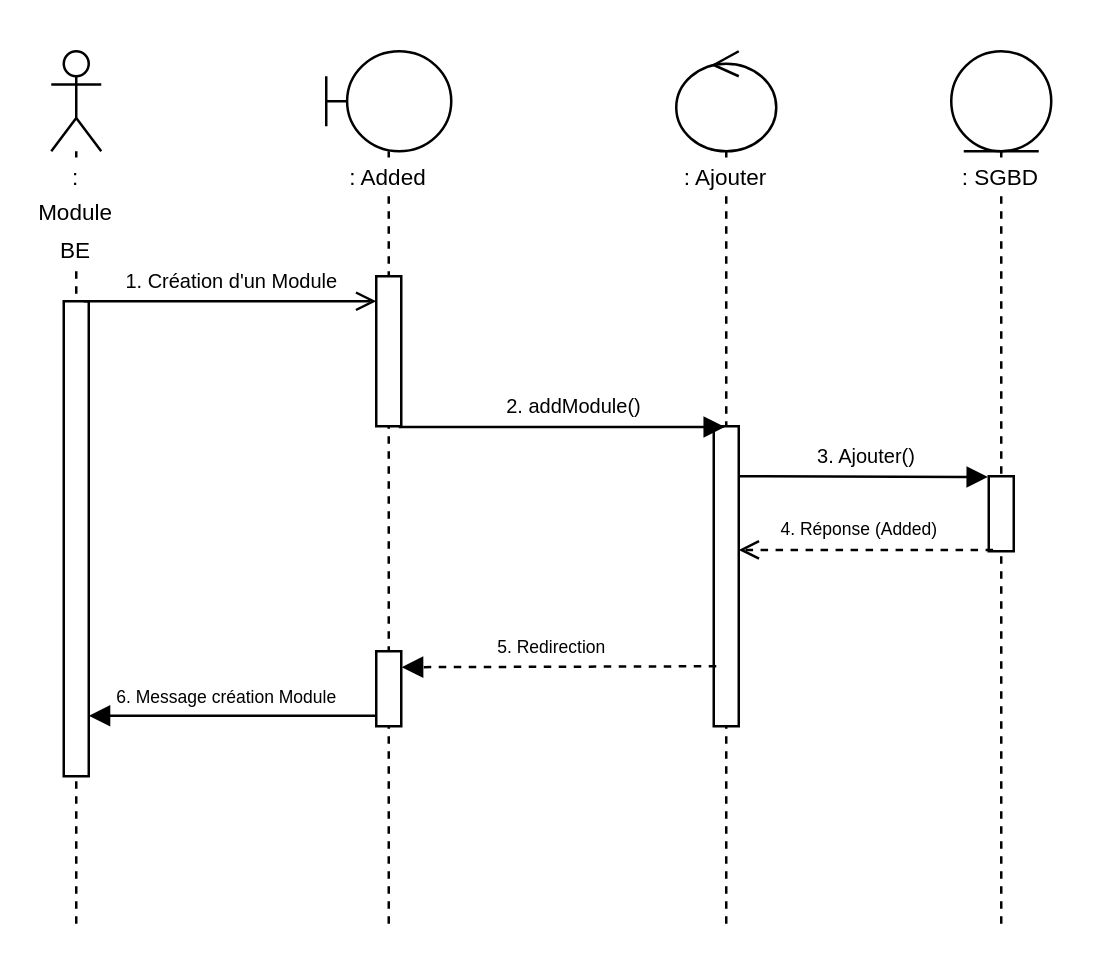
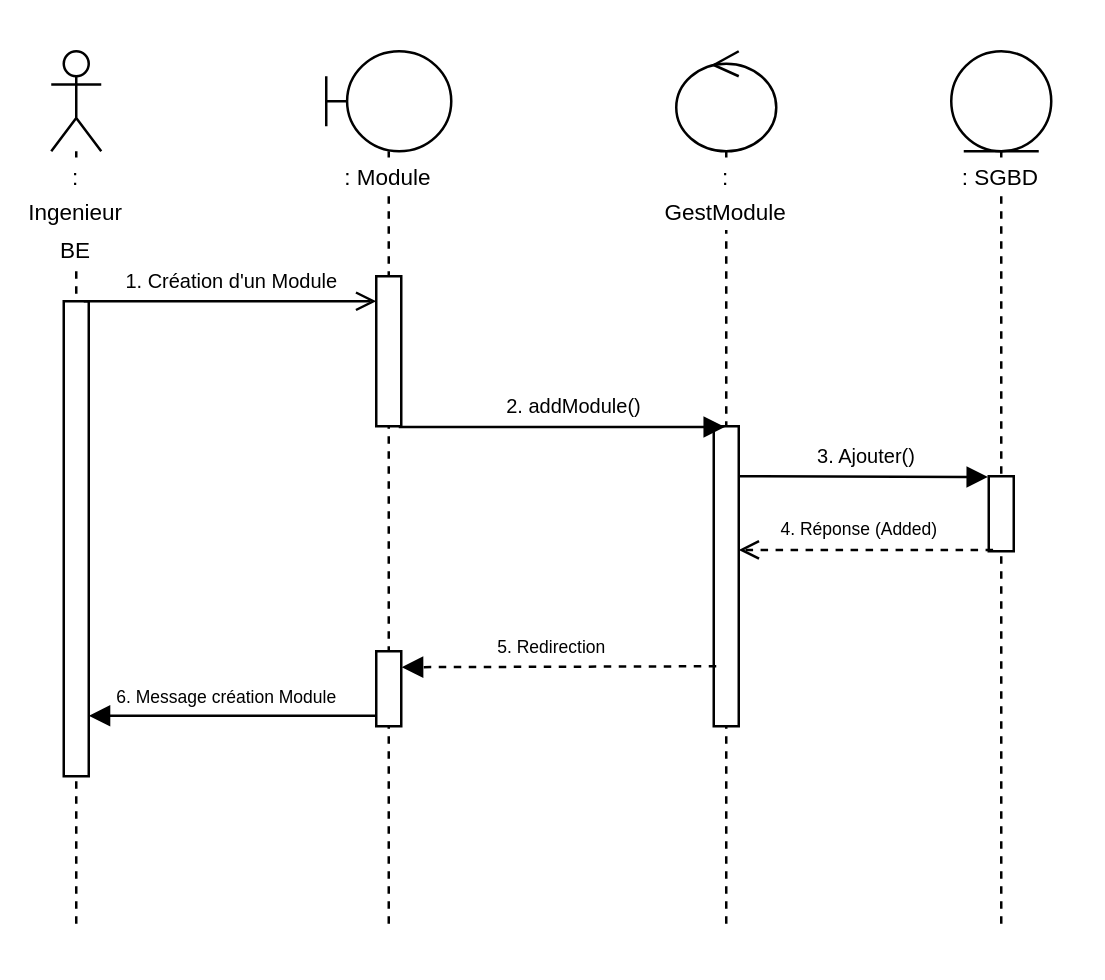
- <mxCell id="4" value="&lt;font style=&quot;font-size: 9px&quot;&gt;: Added&lt;/font&gt;" style="shape=umlLifeline;participant=umlBoundary;perimeter=lifelinePerimeter;whiteSpace=wrap;html=1;container=1;collapsible=0;recursiveResize=0;verticalAlign=top;spacingTop=36;labelBackgroundColor=#ffffff;outlineConnect=0;" parent="1" vertex="1"><mxGeometry x="130" y="20" width="50" height="350" as="geometry" /></mxCell>
+ <mxCell id="4" value="&lt;font style=&quot;font-size: 9px&quot;&gt;: Module&lt;/font&gt;" style="shape=umlLifeline;participant=umlBoundary;perimeter=lifelinePerimeter;whiteSpace=wrap;html=1;container=1;collapsible=0;recursiveResize=0;verticalAlign=top;spacingTop=36;labelBackgroundColor=#ffffff;outlineConnect=0;" parent="1" vertex="1"><mxGeometry x="130" y="20" width="50" height="350" as="geometry" /></mxCell>
- <mxCell id="8" value="&lt;font style=&quot;font-size: 9px&quot;&gt;: Ajouter&lt;/font&gt;" style="shape=umlLifeline;participant=umlControl;perimeter=lifelinePerimeter;whiteSpace=wrap;html=1;container=1;collapsible=0;recursiveResize=0;verticalAlign=top;spacingTop=36;labelBackgroundColor=#ffffff;outlineConnect=0;" parent="1" vertex="1"><mxGeometry x="270" y="20" width="40" height="350" as="geometry" /></mxCell>
+ <mxCell id="8" value="&lt;font style=&quot;font-size: 9px&quot;&gt;: GestModule&lt;/font&gt;" style="shape=umlLifeline;participant=umlControl;perimeter=lifelinePerimeter;whiteSpace=wrap;html=1;container=1;collapsible=0;recursiveResize=0;verticalAlign=top;spacingTop=36;labelBackgroundColor=#ffffff;outlineConnect=0;" parent="1" vertex="1"><mxGeometry x="270" y="20" width="40" height="350" as="geometry" /></mxCell>
- <mxCell id="2" value="&lt;font style=&quot;font-size: 9px&quot;&gt;: Module BE&lt;/font&gt;" style="shape=umlLifeline;participant=umlActor;perimeter=lifelinePerimeter;whiteSpace=wrap;html=1;container=1;collapsible=0;recursiveResize=0;verticalAlign=top;spacingTop=36;labelBackgroundColor=#ffffff;outlineConnect=0;" parent="1" vertex="1"><mxGeometry x="20" y="20" width="20" height="350" as="geometry" /></mxCell>
+ <mxCell id="2" value="&lt;font style=&quot;font-size: 9px&quot;&gt;: Ingenieur BE&lt;/font&gt;" style="shape=umlLifeline;participant=umlActor;perimeter=lifelinePerimeter;whiteSpace=wrap;html=1;container=1;collapsible=0;recursiveResize=0;verticalAlign=top;spacingTop=36;labelBackgroundColor=#ffffff;outlineConnect=0;" parent="1" vertex="1"><mxGeometry x="20" y="20" width="20" height="350" as="geometry" /></mxCell>
